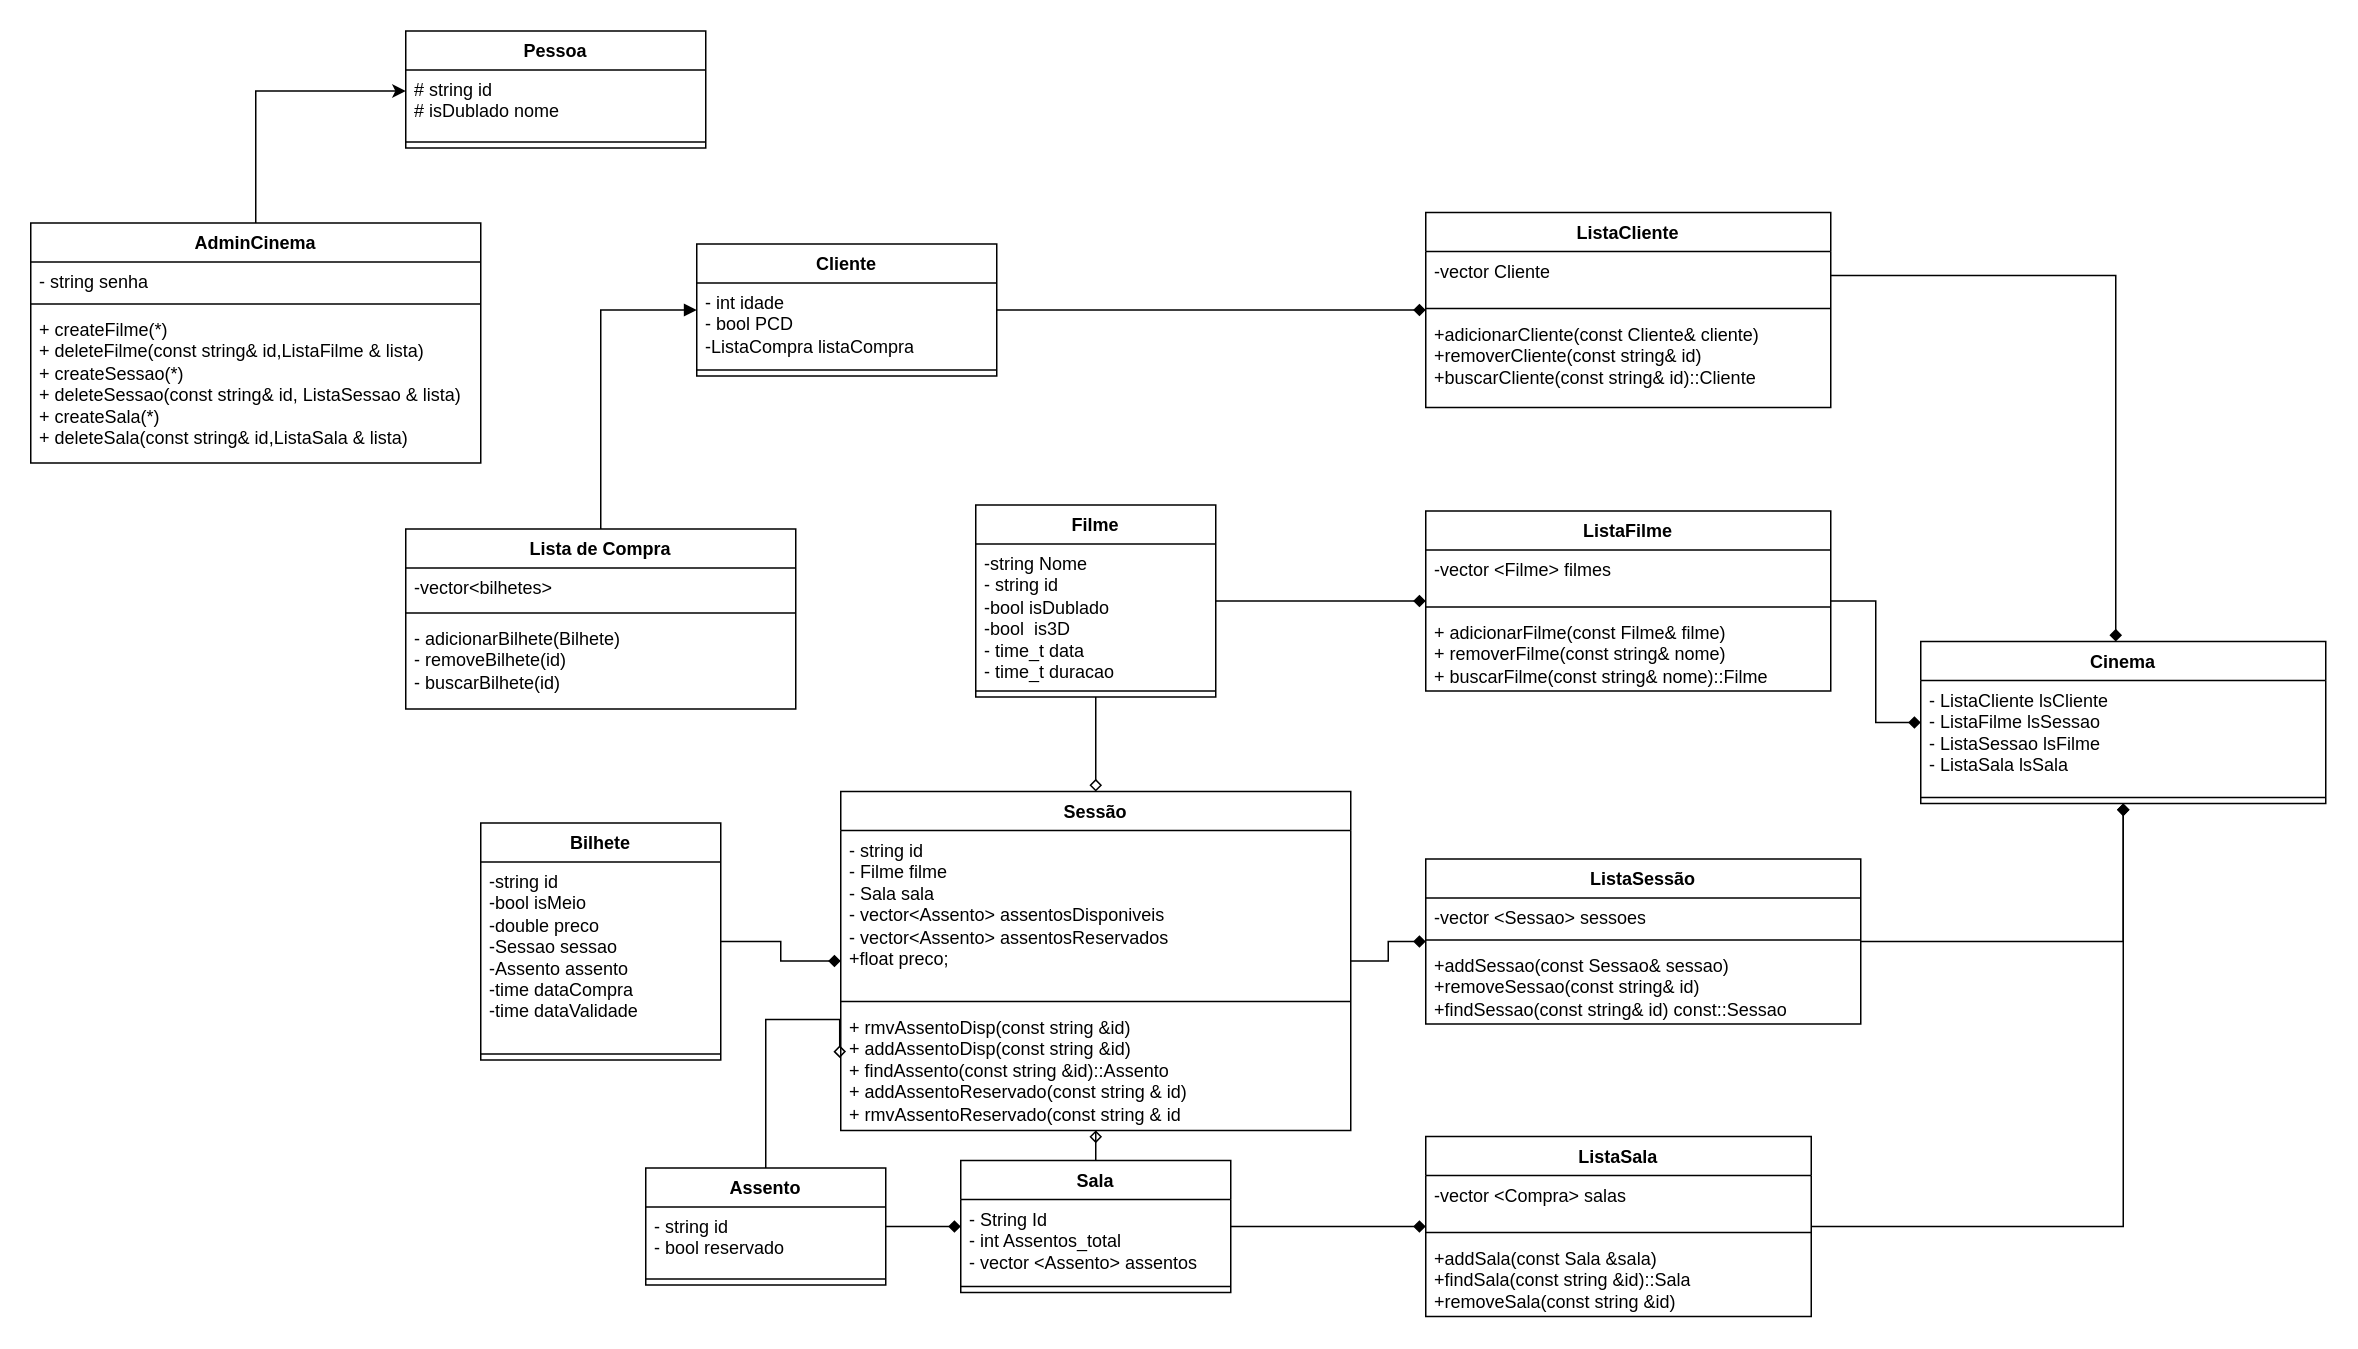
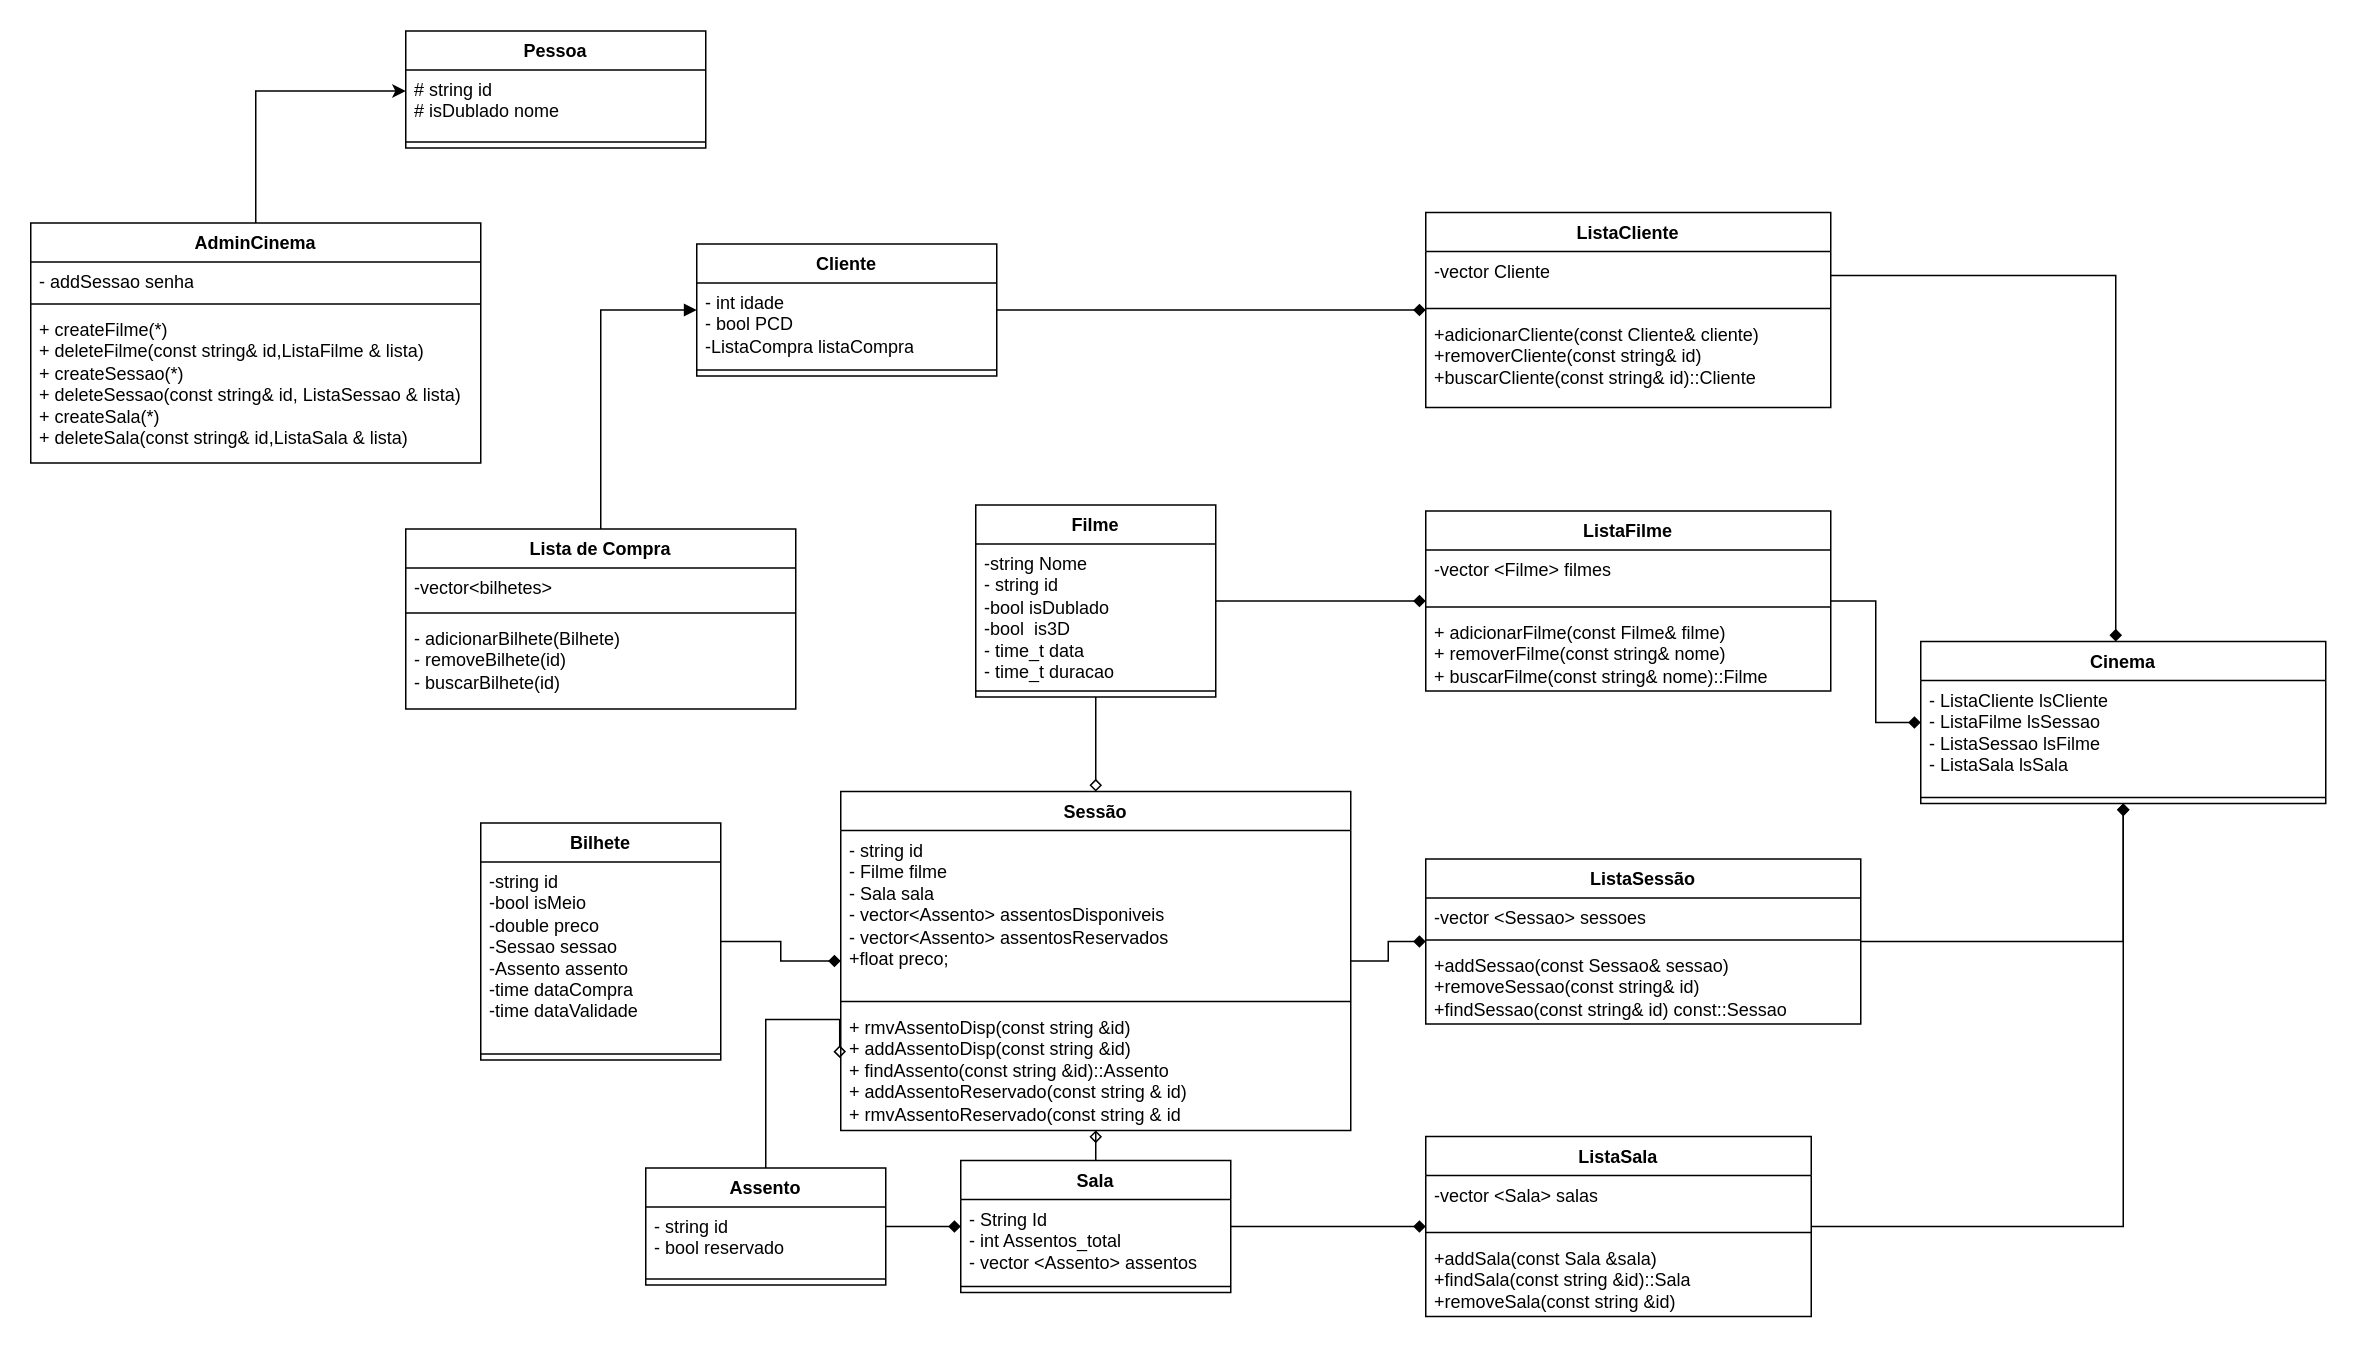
- <mxCell id="59" value="- string senha" style="text;strokeColor=none;fillColor=none;align=left;verticalAlign=top;spacingLeft=4;spacingRight=4;overflow=hidden;rotatable=0;points=[[0,0.5],[1,0.5]];portConstraint=eastwest;whiteSpace=wrap;html=1;" parent="58" vertex="1"><mxGeometry y="26" width="300" height="24" as="geometry" /></mxCell>
+ <mxCell id="59" value="- addSessao senha" style="text;strokeColor=none;fillColor=none;align=left;verticalAlign=top;spacingLeft=4;spacingRight=4;overflow=hidden;rotatable=0;points=[[0,0.5],[1,0.5]];portConstraint=eastwest;whiteSpace=wrap;html=1;" parent="58" vertex="1"><mxGeometry y="26" width="300" height="24" as="geometry" /></mxCell>
- <mxCell id="37" value="-vector &amp;lt;Compra&amp;gt; salas" style="text;strokeColor=none;fillColor=none;align=left;verticalAlign=top;spacingLeft=4;spacingRight=4;overflow=hidden;rotatable=0;points=[[0,0.5],[1,0.5]];portConstraint=eastwest;whiteSpace=wrap;html=1;" parent="36" vertex="1"><mxGeometry y="26" width="257" height="34" as="geometry" /></mxCell>
+ <mxCell id="37" value="-vector &amp;lt;Sala&amp;gt; salas" style="text;strokeColor=none;fillColor=none;align=left;verticalAlign=top;spacingLeft=4;spacingRight=4;overflow=hidden;rotatable=0;points=[[0,0.5],[1,0.5]];portConstraint=eastwest;whiteSpace=wrap;html=1;" parent="36" vertex="1"><mxGeometry y="26" width="257" height="34" as="geometry" /></mxCell>
